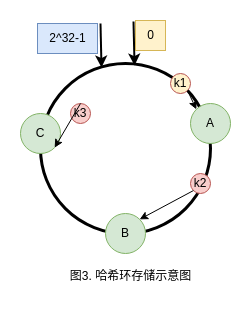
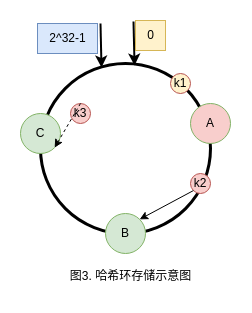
- <mxCell id="12" value="" style="endArrow=classic;html=1;rounded=0;exitX=1;exitY=1;exitDx=0;exitDy=0;entryX=0;entryY=0;entryDx=0;entryDy=0;" edge="1" parent="1" source="11" target="8"><mxGeometry width="50" height="50" relative="1" as="geometry"><mxPoint x="60" y="173" as="sourcePoint" /><mxPoint x="110" y="123" as="targetPoint" /></mxGeometry></mxCell>
- <mxCell id="16" value="" style="endArrow=classic;html=1;rounded=0;exitX=0.5;exitY=0;exitDx=0;exitDy=0;entryX=1;entryY=1;entryDx=0;entryDy=0;" edge="1" parent="1" source="15" target="10"><mxGeometry width="50" height="50" relative="1" as="geometry"><mxPoint x="124" y="144" as="sourcePoint" /><mxPoint x="70" y="173" as="targetPoint" /></mxGeometry></mxCell>
+ <mxCell id="16" value="" style="endArrow=classic;html=1;rounded=0;exitX=0.5;exitY=0;exitDx=0;exitDy=0;entryX=1;entryY=1;entryDx=0;entryDy=0;dashed=1;" edge="1" parent="1" source="15" target="10"><mxGeometry width="50" height="50" relative="1" as="geometry"><mxPoint x="124" y="144" as="sourcePoint" /><mxPoint x="70" y="173" as="targetPoint" /></mxGeometry></mxCell>
- <mxCell id="8" value="A" style="ellipse;whiteSpace=wrap;html=1;aspect=fixed;fillColor=#d5e8d4;strokeColor=#82b366;" parent="1" vertex="1"><mxGeometry x="190" y="103" width="40" height="40" as="geometry" /></mxCell>
+ <mxCell id="8" value="A" style="ellipse;whiteSpace=wrap;html=1;aspect=fixed;fillColor=#f8cecc;strokeColor=#82b366;" parent="1" vertex="1"><mxGeometry x="190" y="103" width="40" height="40" as="geometry" /></mxCell>
